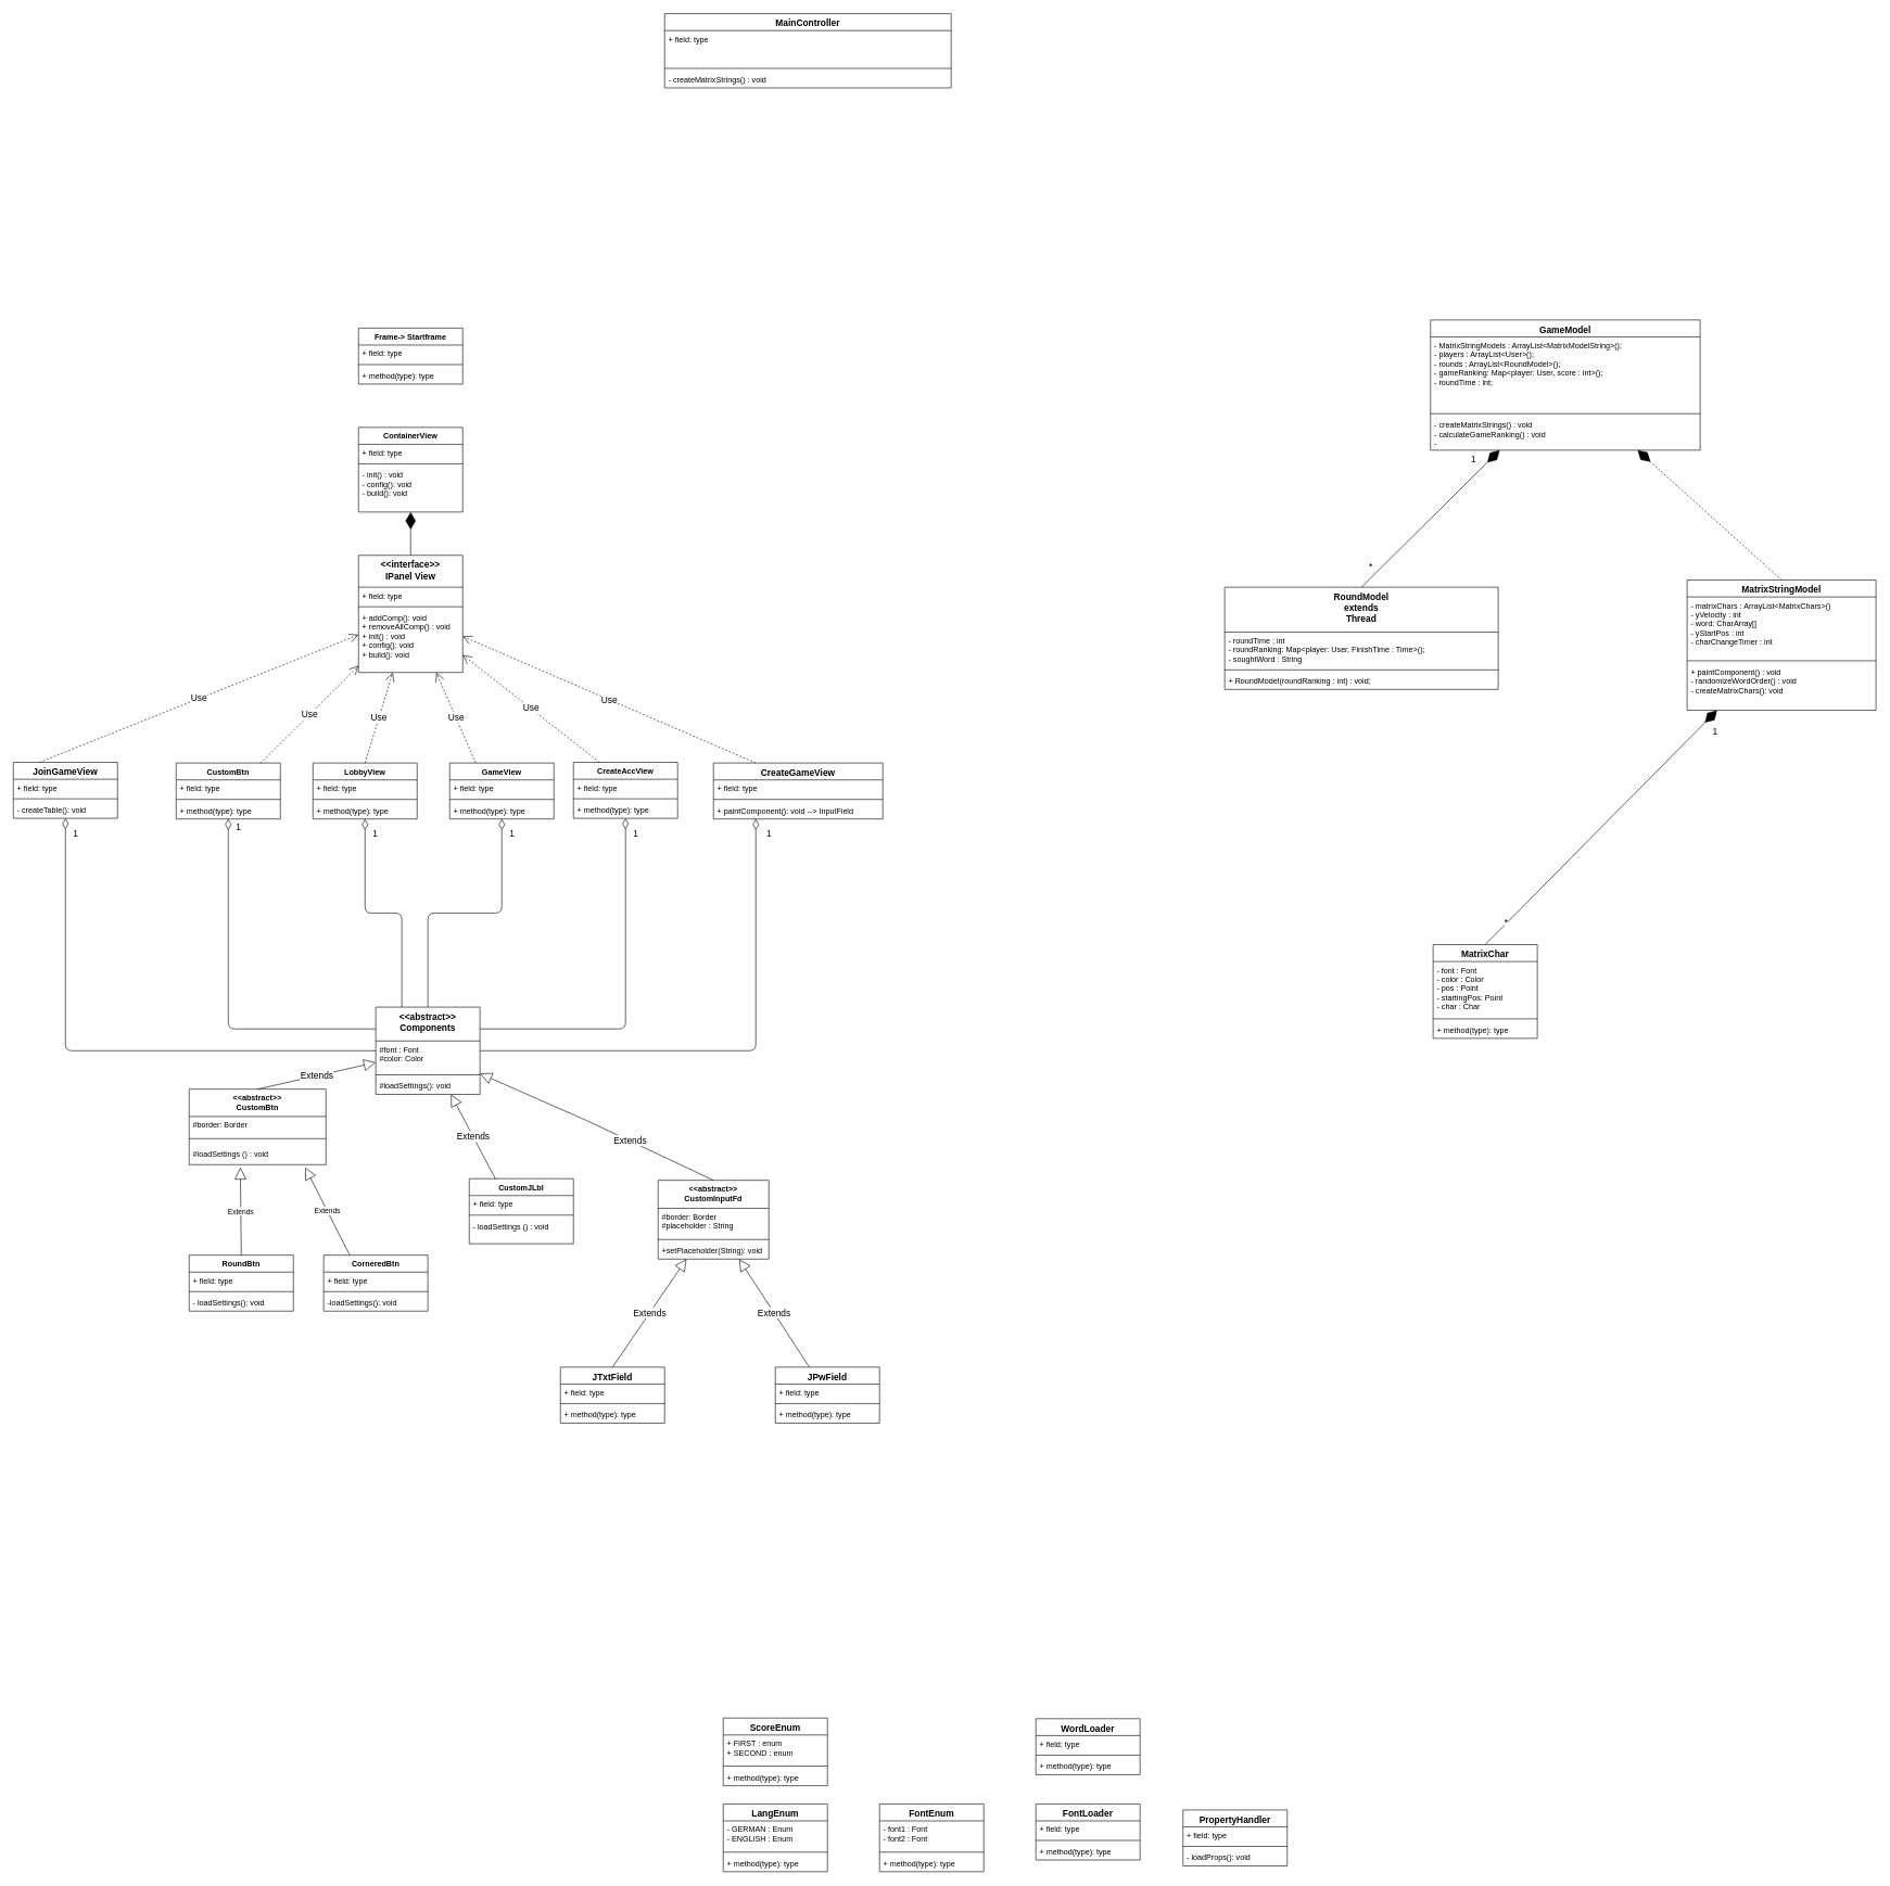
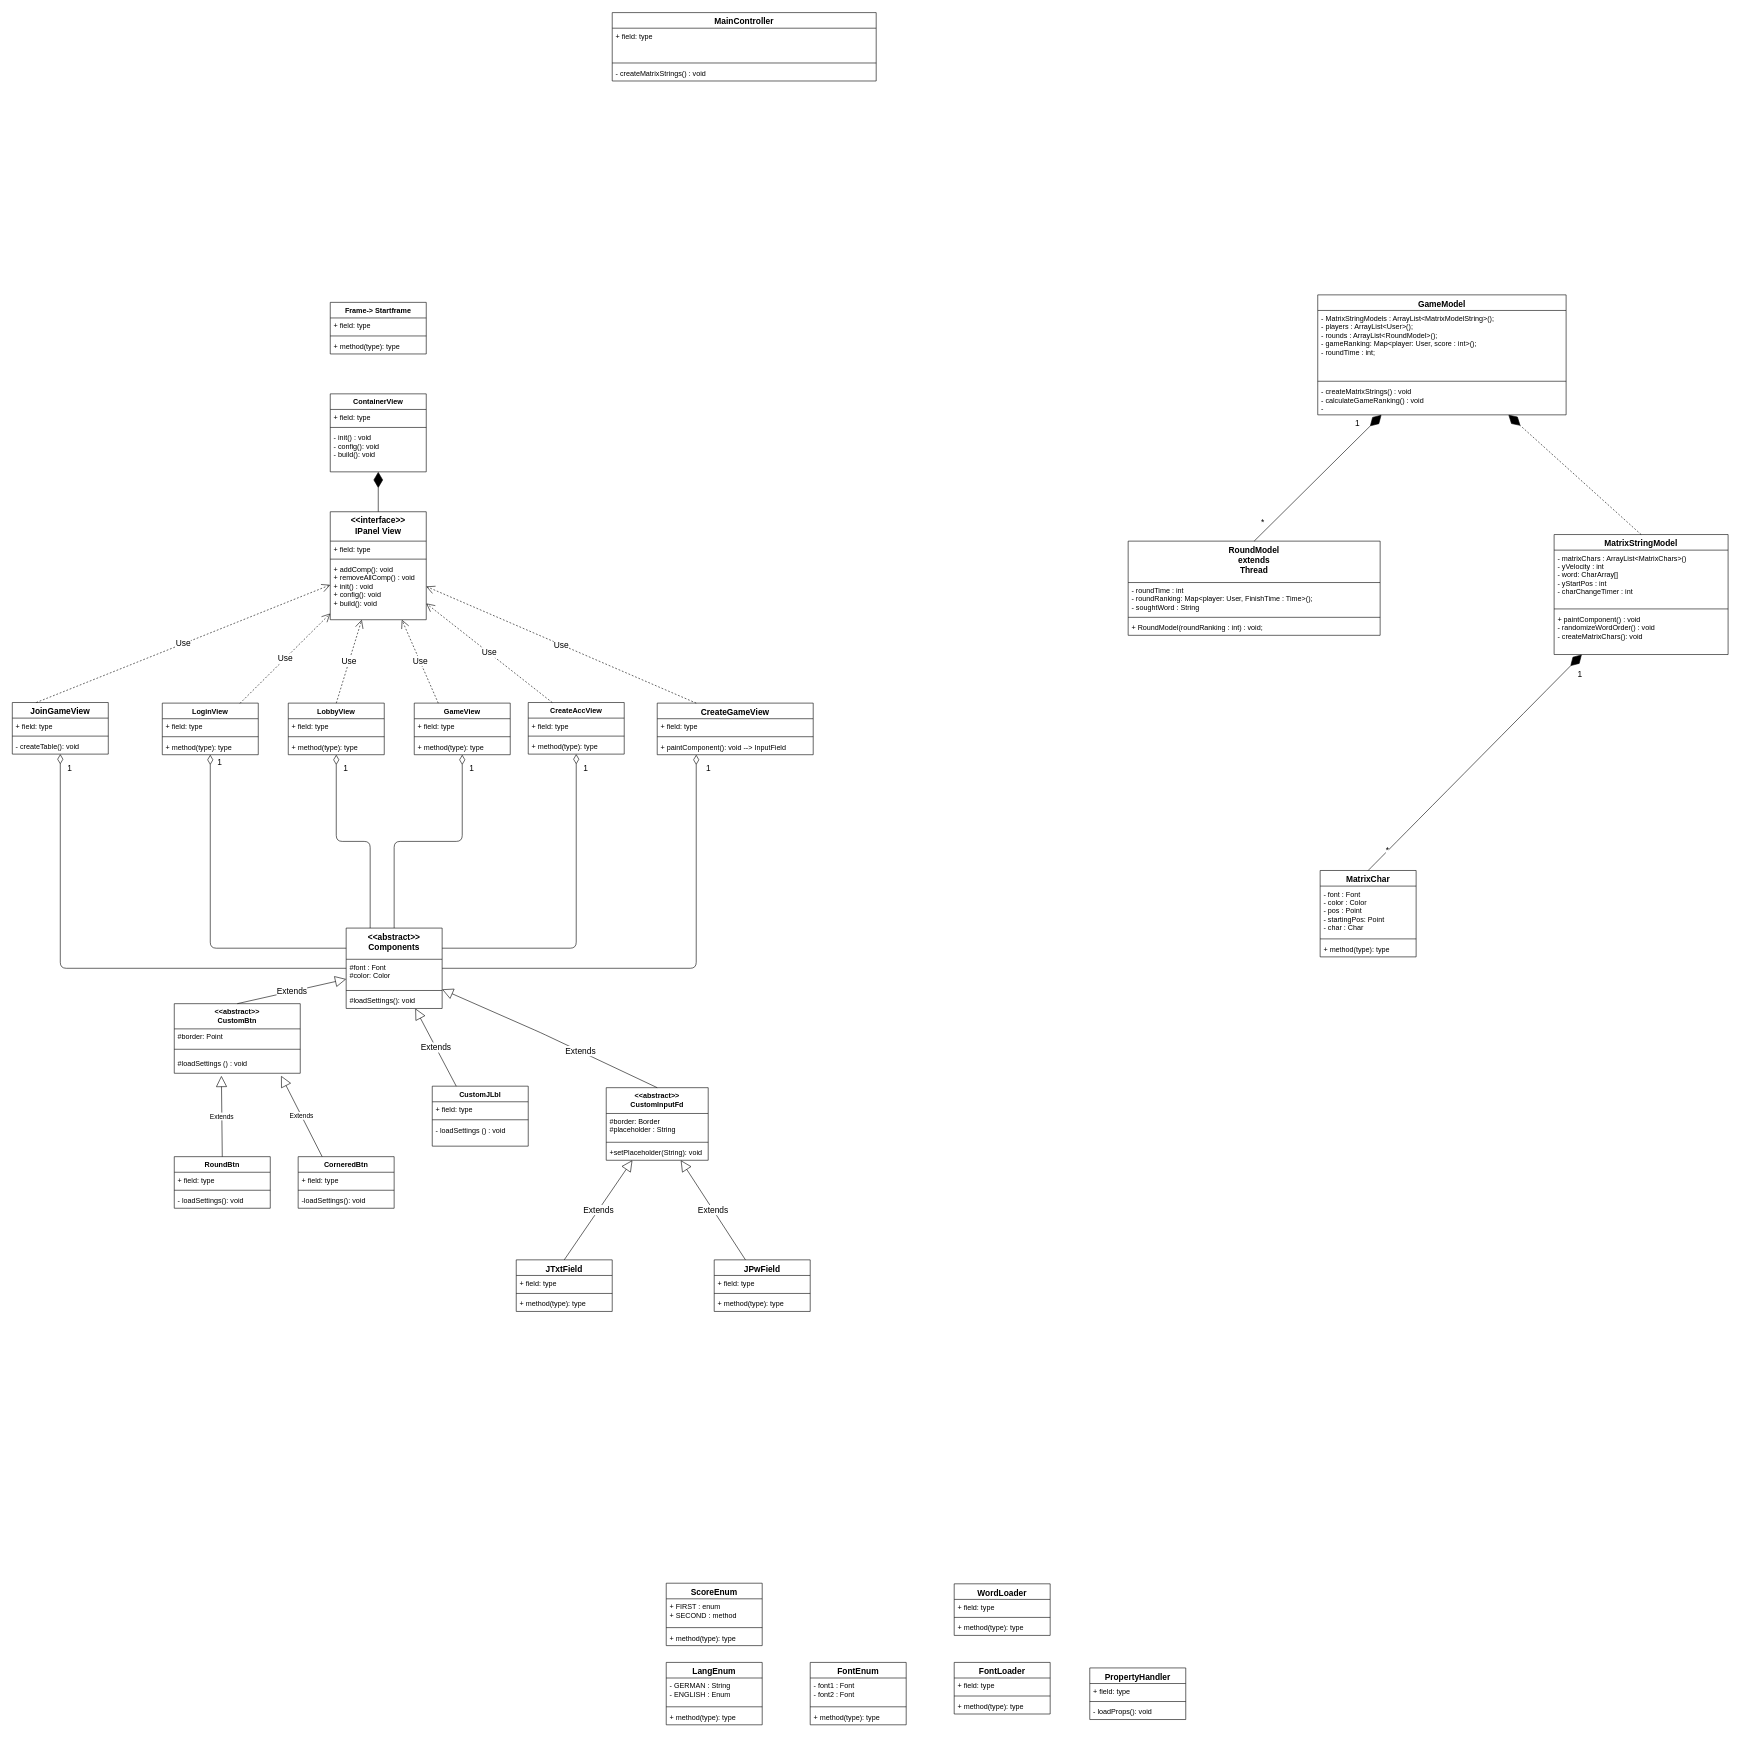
- <mxCell id="14" value="CustomBtn&#10;&#10;" style="swimlane;fontStyle=1;align=center;verticalAlign=top;childLayout=stackLayout;horizontal=1;startSize=26;horizontalStack=0;resizeParent=1;resizeParentMax=0;resizeLast=0;collapsible=1;marginBottom=0;" parent="1" vertex="1"><mxGeometry x="270" y="1171" width="160" height="86" as="geometry" /></mxCell>
+ <mxCell id="14" value="LoginView&#10;&#10;" style="swimlane;fontStyle=1;align=center;verticalAlign=top;childLayout=stackLayout;horizontal=1;startSize=26;horizontalStack=0;resizeParent=1;resizeParentMax=0;resizeLast=0;collapsible=1;marginBottom=0;" parent="1" vertex="1"><mxGeometry x="270" y="1171" width="160" height="86" as="geometry" /></mxCell>
- <mxCell id="27" value="#border: Border&#10;&#10;" style="text;strokeColor=none;fillColor=none;align=left;verticalAlign=top;spacingLeft=4;spacingRight=4;overflow=hidden;rotatable=0;points=[[0,0.5],[1,0.5]];portConstraint=eastwest;" parent="26" vertex="1"><mxGeometry y="42" width="210" height="24" as="geometry" /></mxCell>
+ <mxCell id="27" value="#border: Point&#10;&#10;" style="text;strokeColor=none;fillColor=none;align=left;verticalAlign=top;spacingLeft=4;spacingRight=4;overflow=hidden;rotatable=0;points=[[0,0.5],[1,0.5]];portConstraint=eastwest;" parent="26" vertex="1"><mxGeometry y="42" width="210" height="24" as="geometry" /></mxCell>
- <mxCell id="130" value="+ FIRST : enum&#10;+ SECOND : enum&#10;" style="text;strokeColor=none;fillColor=none;align=left;verticalAlign=top;spacingLeft=4;spacingRight=4;overflow=hidden;rotatable=0;points=[[0,0.5],[1,0.5]];portConstraint=eastwest;" parent="129" vertex="1"><mxGeometry y="26" width="160" height="44" as="geometry" /></mxCell>
+ <mxCell id="130" value="+ FIRST : enum&#10;+ SECOND : method&#10;" style="text;strokeColor=none;fillColor=none;align=left;verticalAlign=top;spacingLeft=4;spacingRight=4;overflow=hidden;rotatable=0;points=[[0,0.5],[1,0.5]];portConstraint=eastwest;" parent="129" vertex="1"><mxGeometry y="26" width="160" height="44" as="geometry" /></mxCell>
- <mxCell id="103" value="- GERMAN : Enum&#10;- ENGLISH : Enum&#10;" style="text;strokeColor=none;fillColor=none;align=left;verticalAlign=top;spacingLeft=4;spacingRight=4;overflow=hidden;rotatable=0;points=[[0,0.5],[1,0.5]];portConstraint=eastwest;" parent="102" vertex="1"><mxGeometry y="26" width="160" height="44" as="geometry" /></mxCell>
+ <mxCell id="103" value="- GERMAN : String&#10;- ENGLISH : Enum&#10;" style="text;strokeColor=none;fillColor=none;align=left;verticalAlign=top;spacingLeft=4;spacingRight=4;overflow=hidden;rotatable=0;points=[[0,0.5],[1,0.5]];portConstraint=eastwest;" parent="102" vertex="1"><mxGeometry y="26" width="160" height="44" as="geometry" /></mxCell>
